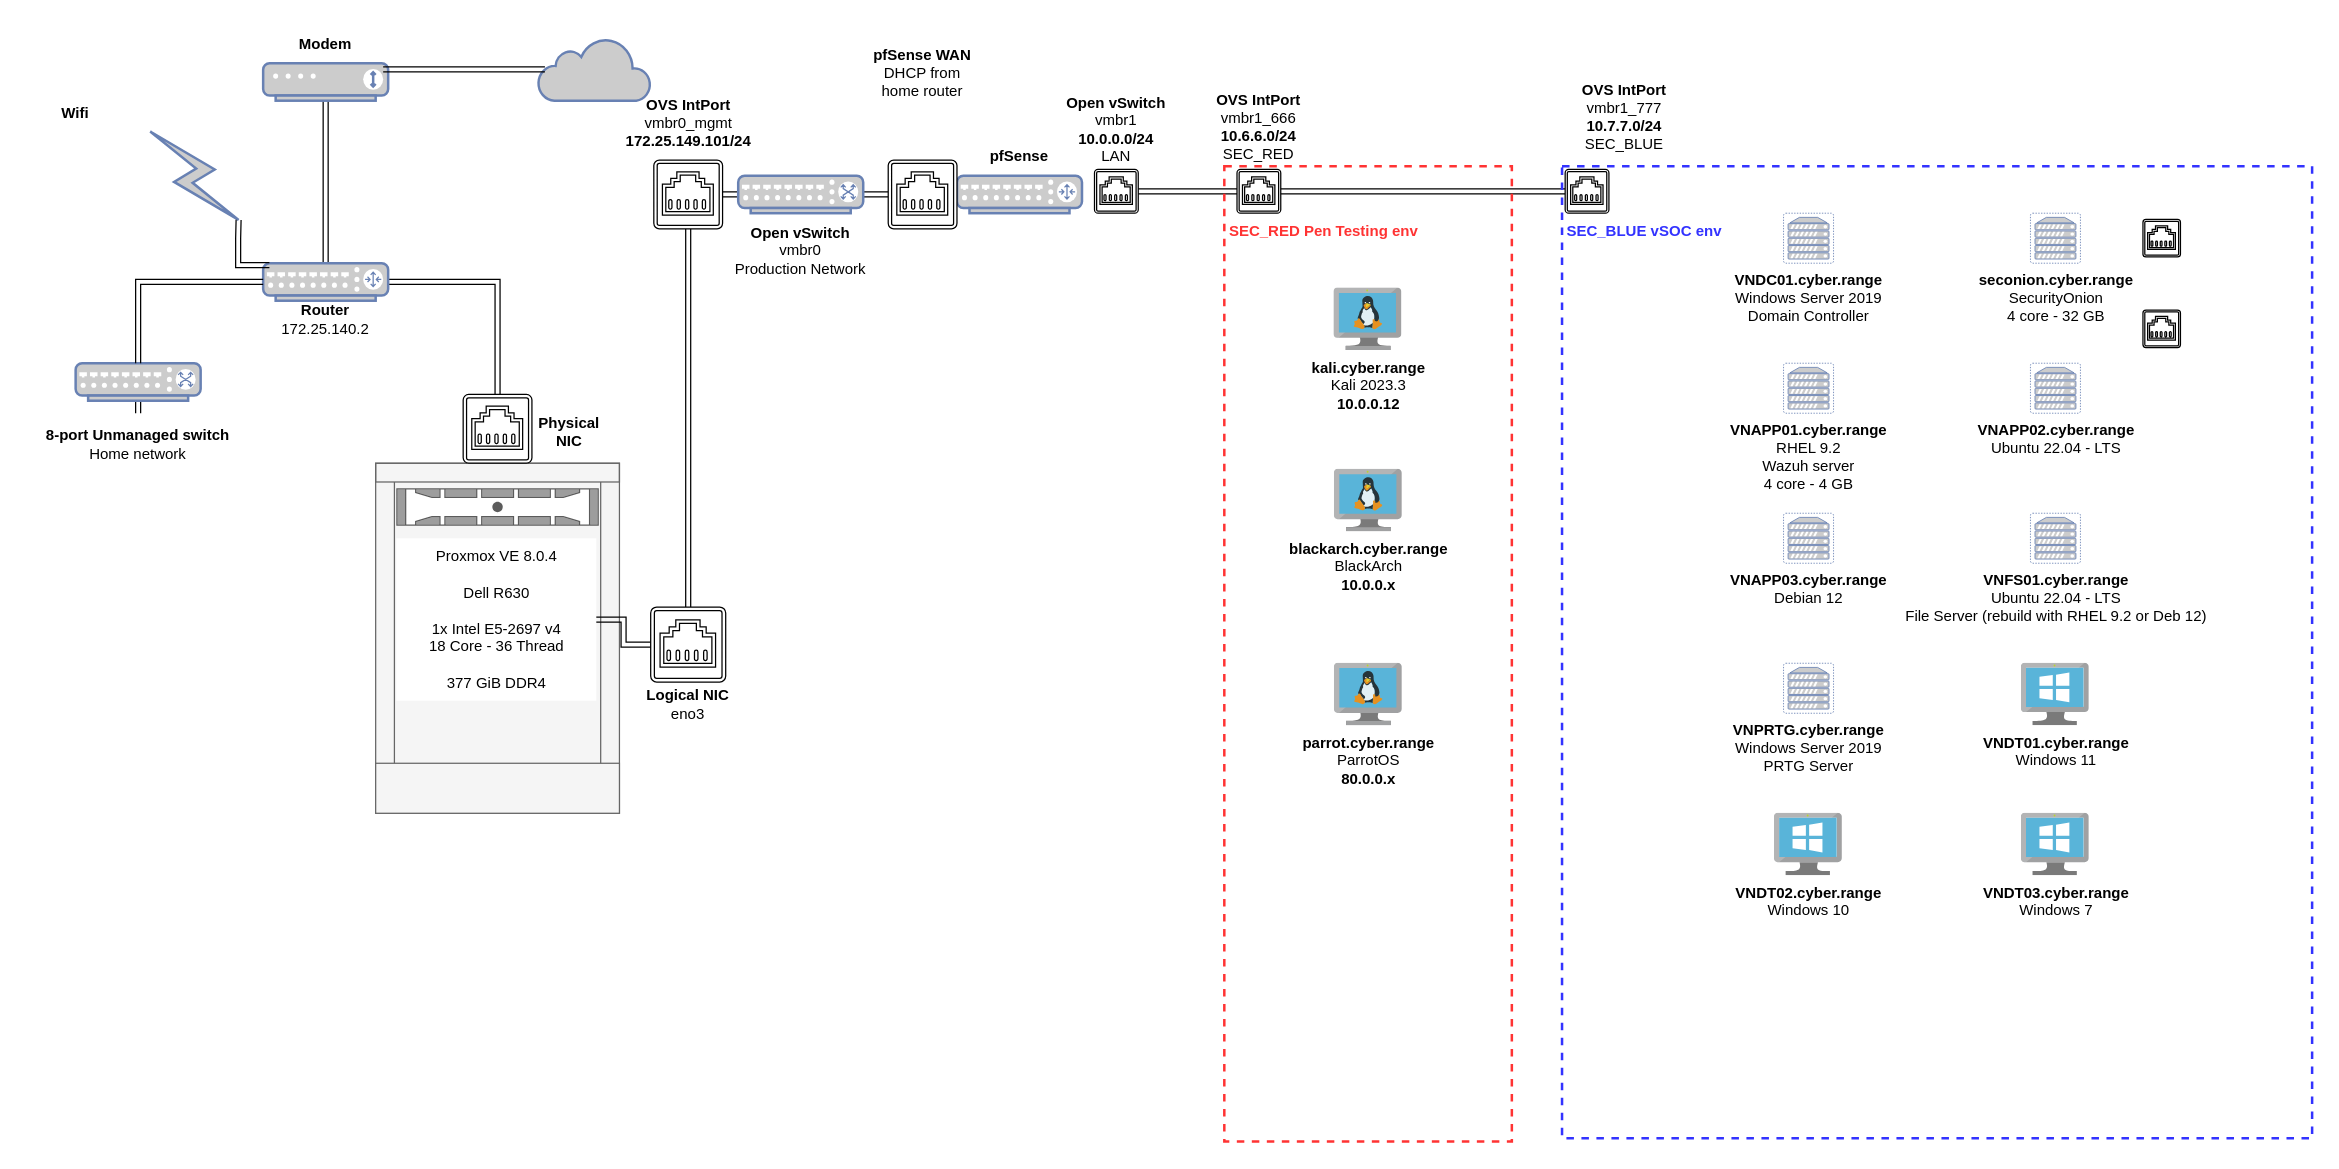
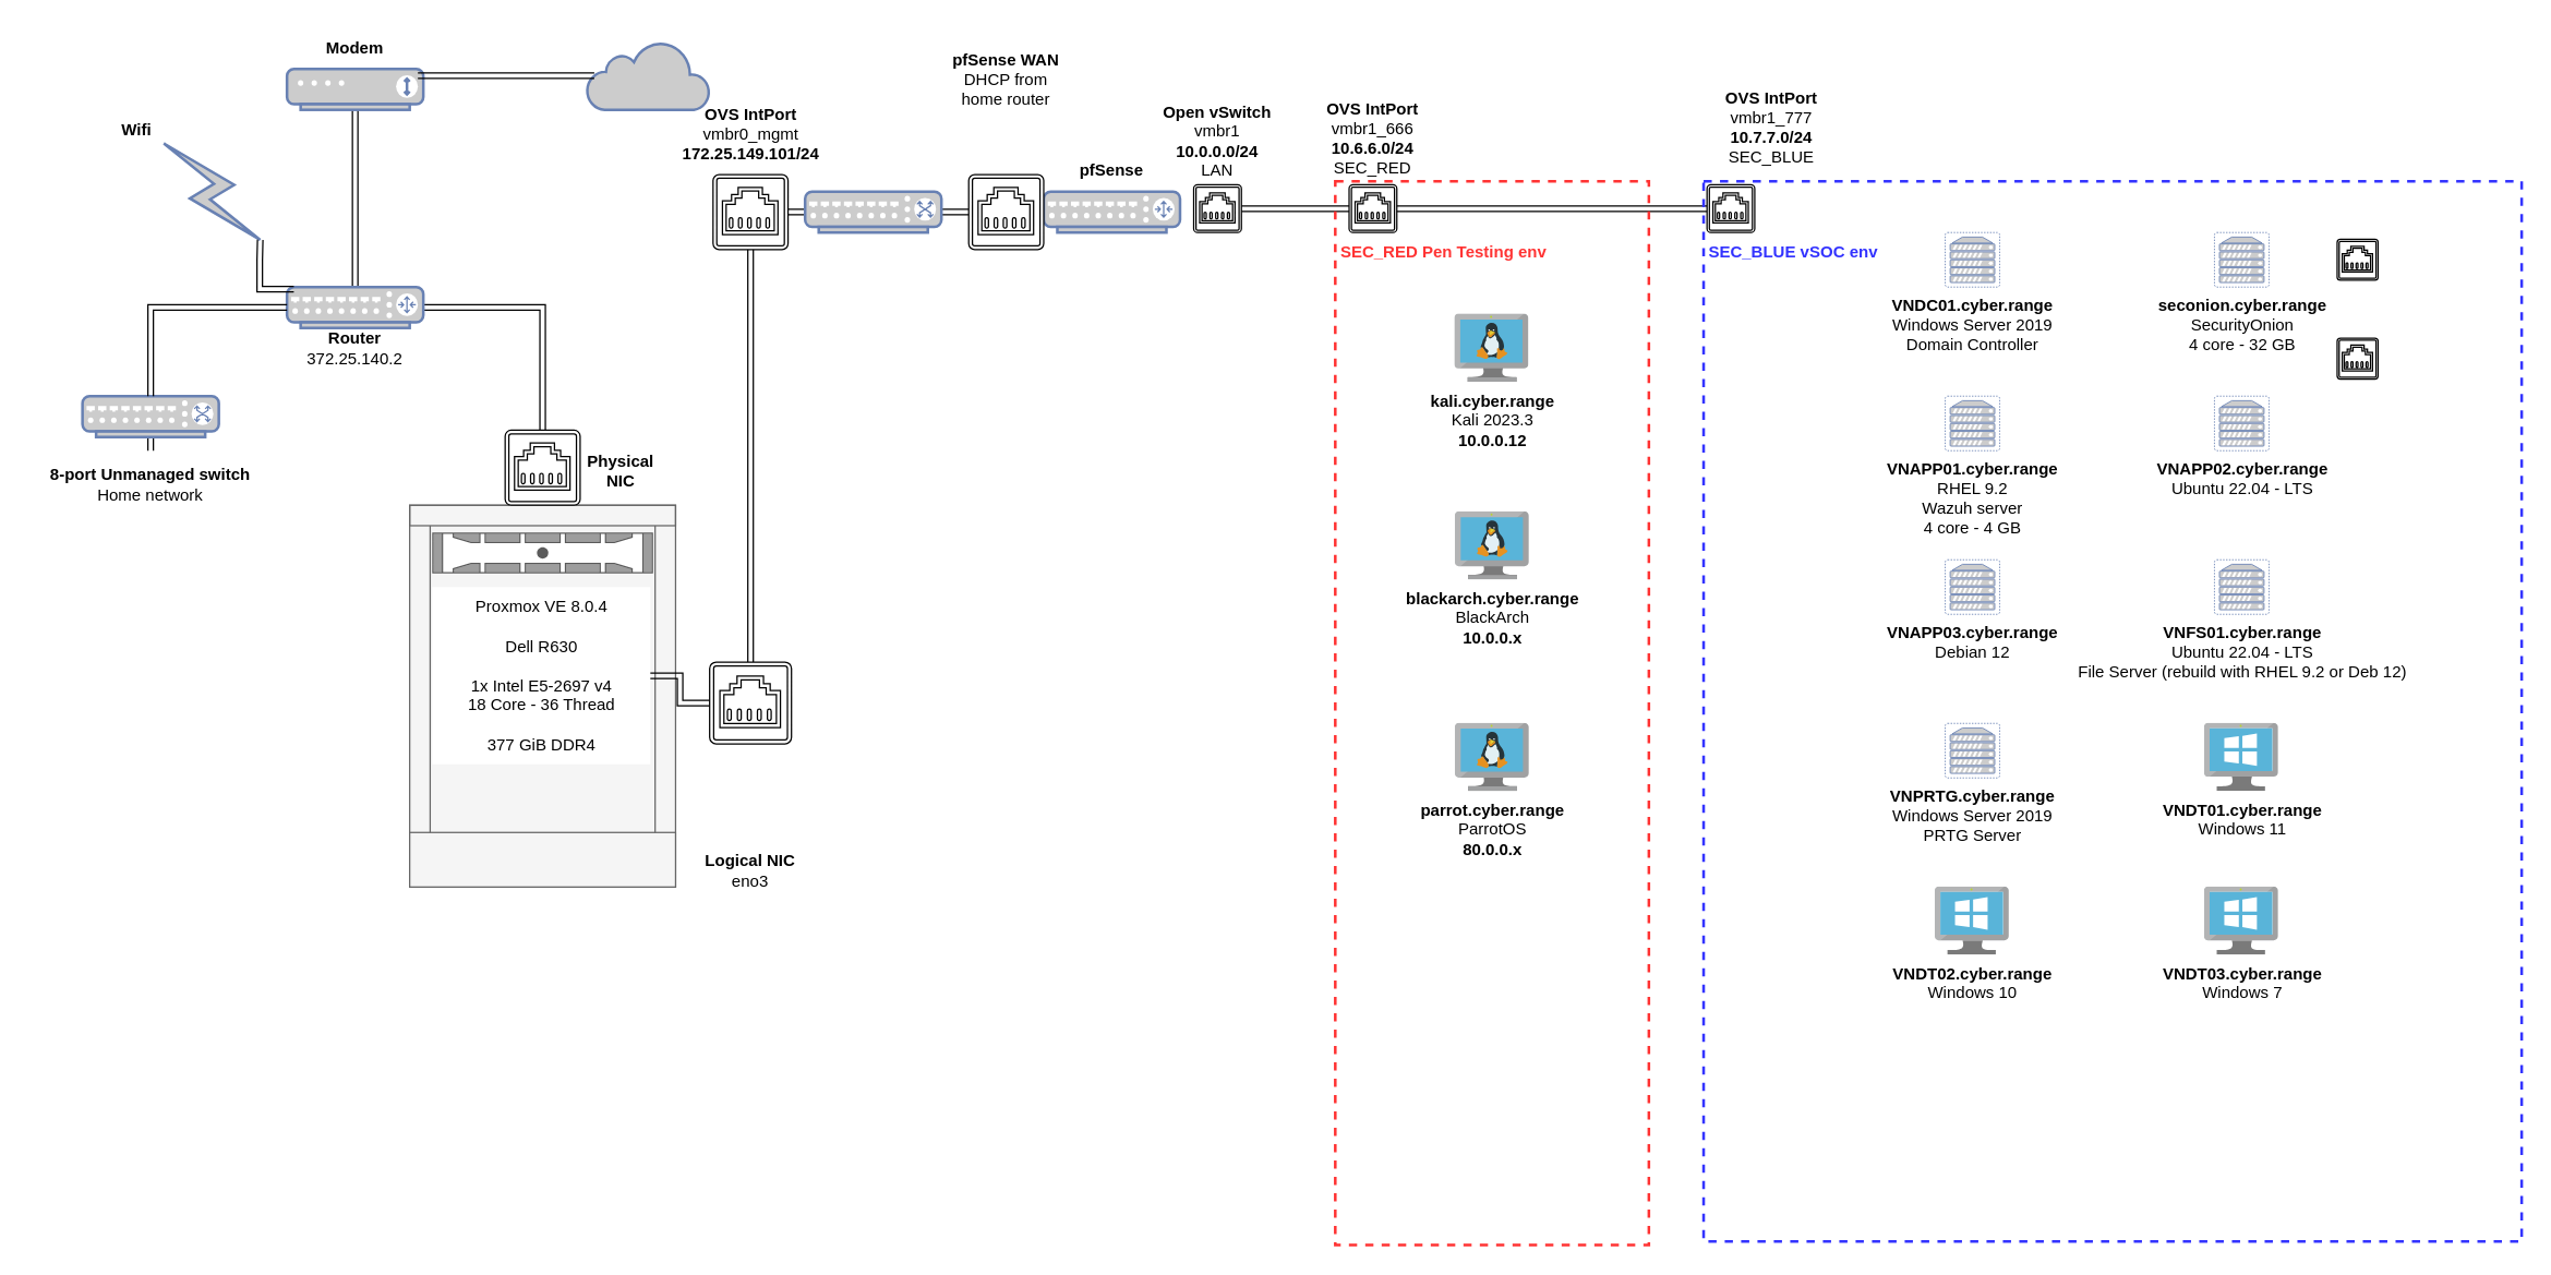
- <mxCell id="33" value="&lt;b&gt;Wifi&lt;/b&gt;" style="text;html=1;strokeColor=none;fillColor=none;align=center;verticalAlign=middle;whiteSpace=wrap;rounded=0;" vertex="1" parent="1"><mxGeometry x="20" y="65" width="80" height="50" as="geometry" /></mxCell>
+ <mxCell id="33" value="&lt;b&gt;Wifi&lt;/b&gt;" style="text;html=1;strokeColor=none;fillColor=none;align=center;verticalAlign=middle;whiteSpace=wrap;rounded=0;" vertex="1" parent="1"><mxGeometry x="60" y="70" width="80" height="50" as="geometry" /></mxCell>
- <mxCell id="27" value="&lt;b&gt;Open vSwitch&lt;/b&gt;&lt;br&gt;vmbr0&lt;br&gt;Production Network" style="text;html=1;strokeColor=none;fillColor=none;align=center;verticalAlign=middle;whiteSpace=wrap;rounded=0;" vertex="1" parent="1"><mxGeometry x="580" y="170" width="120" height="60" as="geometry" /></mxCell>
- <mxCell id="31" value="&lt;b&gt;Router&lt;/b&gt;&lt;br&gt;172.25.140.2" style="text;html=1;strokeColor=none;fillColor=none;align=center;verticalAlign=middle;whiteSpace=wrap;rounded=0;" vertex="1" parent="1"><mxGeometry x="210" y="240" width="100" height="30" as="geometry" /></mxCell>
+ <mxCell id="31" value="&lt;b&gt;Router&lt;/b&gt;&lt;br&gt;372.25.140.2" style="text;html=1;strokeColor=none;fillColor=none;align=center;verticalAlign=middle;whiteSpace=wrap;rounded=0;" vertex="1" parent="1"><mxGeometry x="210" y="240" width="100" height="30" as="geometry" /></mxCell>
- <mxCell id="23" value="&lt;b&gt;Logical NIC&lt;/b&gt;&lt;br&gt;eno3" style="text;html=1;strokeColor=none;fillColor=none;align=center;verticalAlign=middle;whiteSpace=wrap;rounded=0;" vertex="1" parent="1"><mxGeometry x="510" y="545" width="80" height="35" as="geometry" /></mxCell>
+ <mxCell id="23" value="&lt;b&gt;Logical NIC&lt;/b&gt;&lt;br&gt;eno3" style="text;html=1;strokeColor=none;fillColor=none;align=center;verticalAlign=middle;whiteSpace=wrap;rounded=0;" vertex="1" parent="1"><mxGeometry x="510" y="620" width="80" height="35" as="geometry" /></mxCell>
